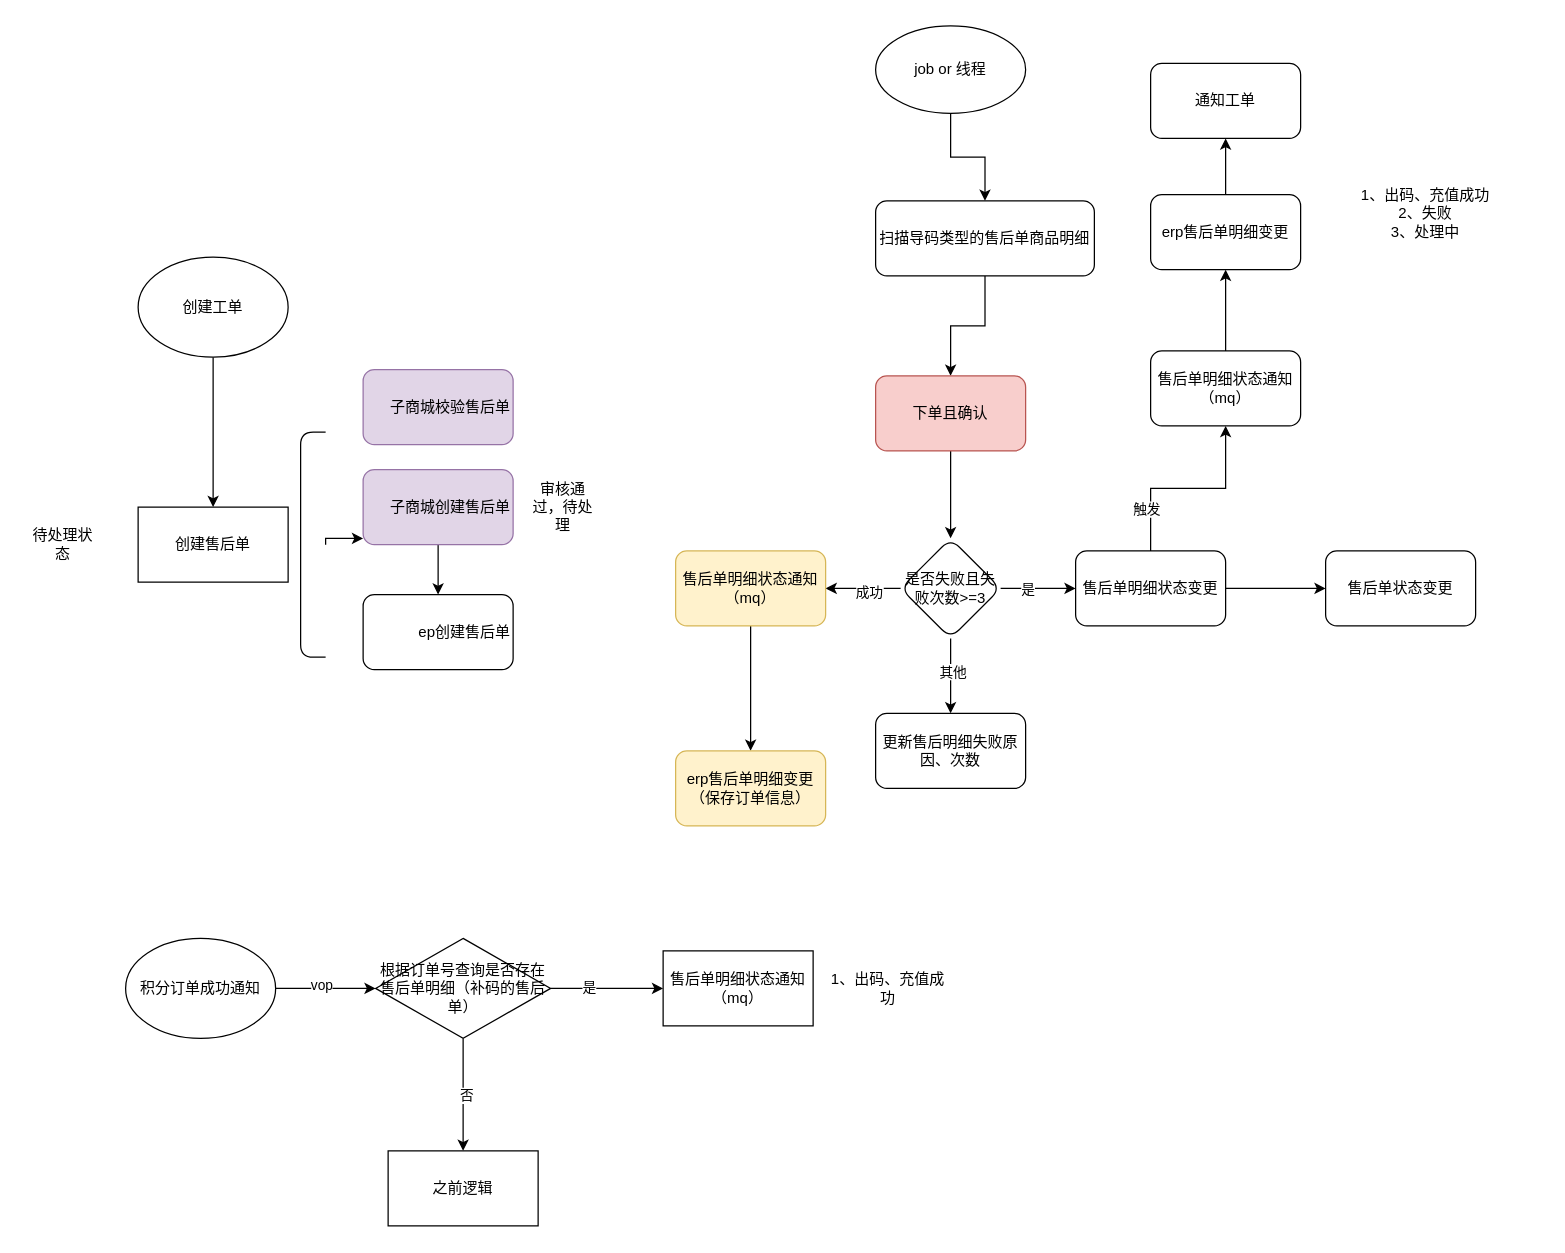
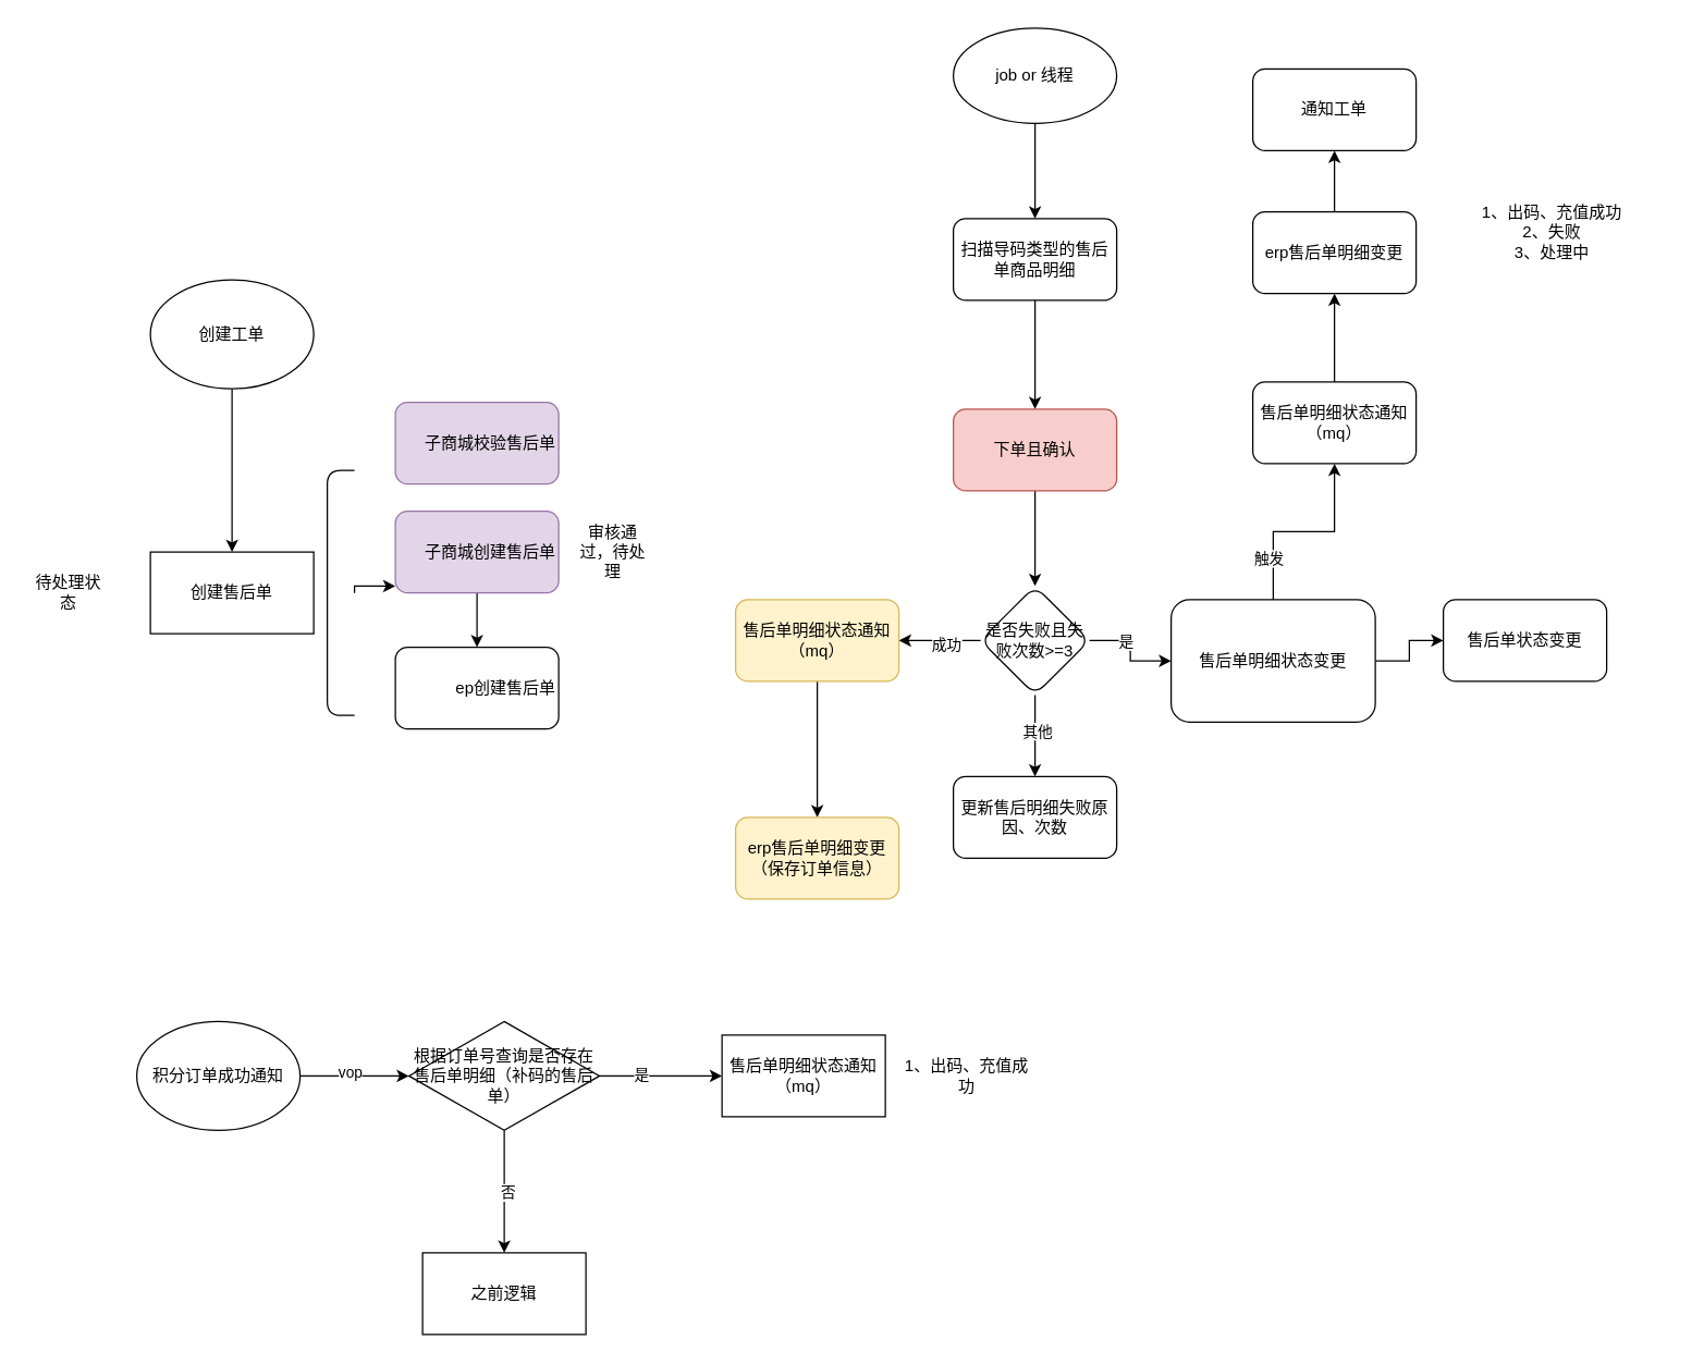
- <mxCell id="14" value="扫描导码类型的售后单商品明细" style="rounded=1;whiteSpace=wrap;html=1;" vertex="1" parent="1"><mxGeometry x="700" y="160" width="175" height="60" as="geometry" /></mxCell>
+ <mxCell id="14" value="扫描导码类型的售后单商品明细" style="rounded=1;whiteSpace=wrap;html=1;" vertex="1" parent="1"><mxGeometry x="700" y="160" width="120" height="60" as="geometry" /></mxCell>
- <mxCell id="29" value="售后单明细状态变更" style="whiteSpace=wrap;html=1;rounded=1;" vertex="1" parent="1"><mxGeometry x="860" y="440" width="120" height="60" as="geometry" /></mxCell>
+ <mxCell id="29" value="售后单明细状态变更" style="whiteSpace=wrap;html=1;rounded=1;" vertex="1" parent="1"><mxGeometry x="860" y="440" width="150" height="90" as="geometry" /></mxCell>
